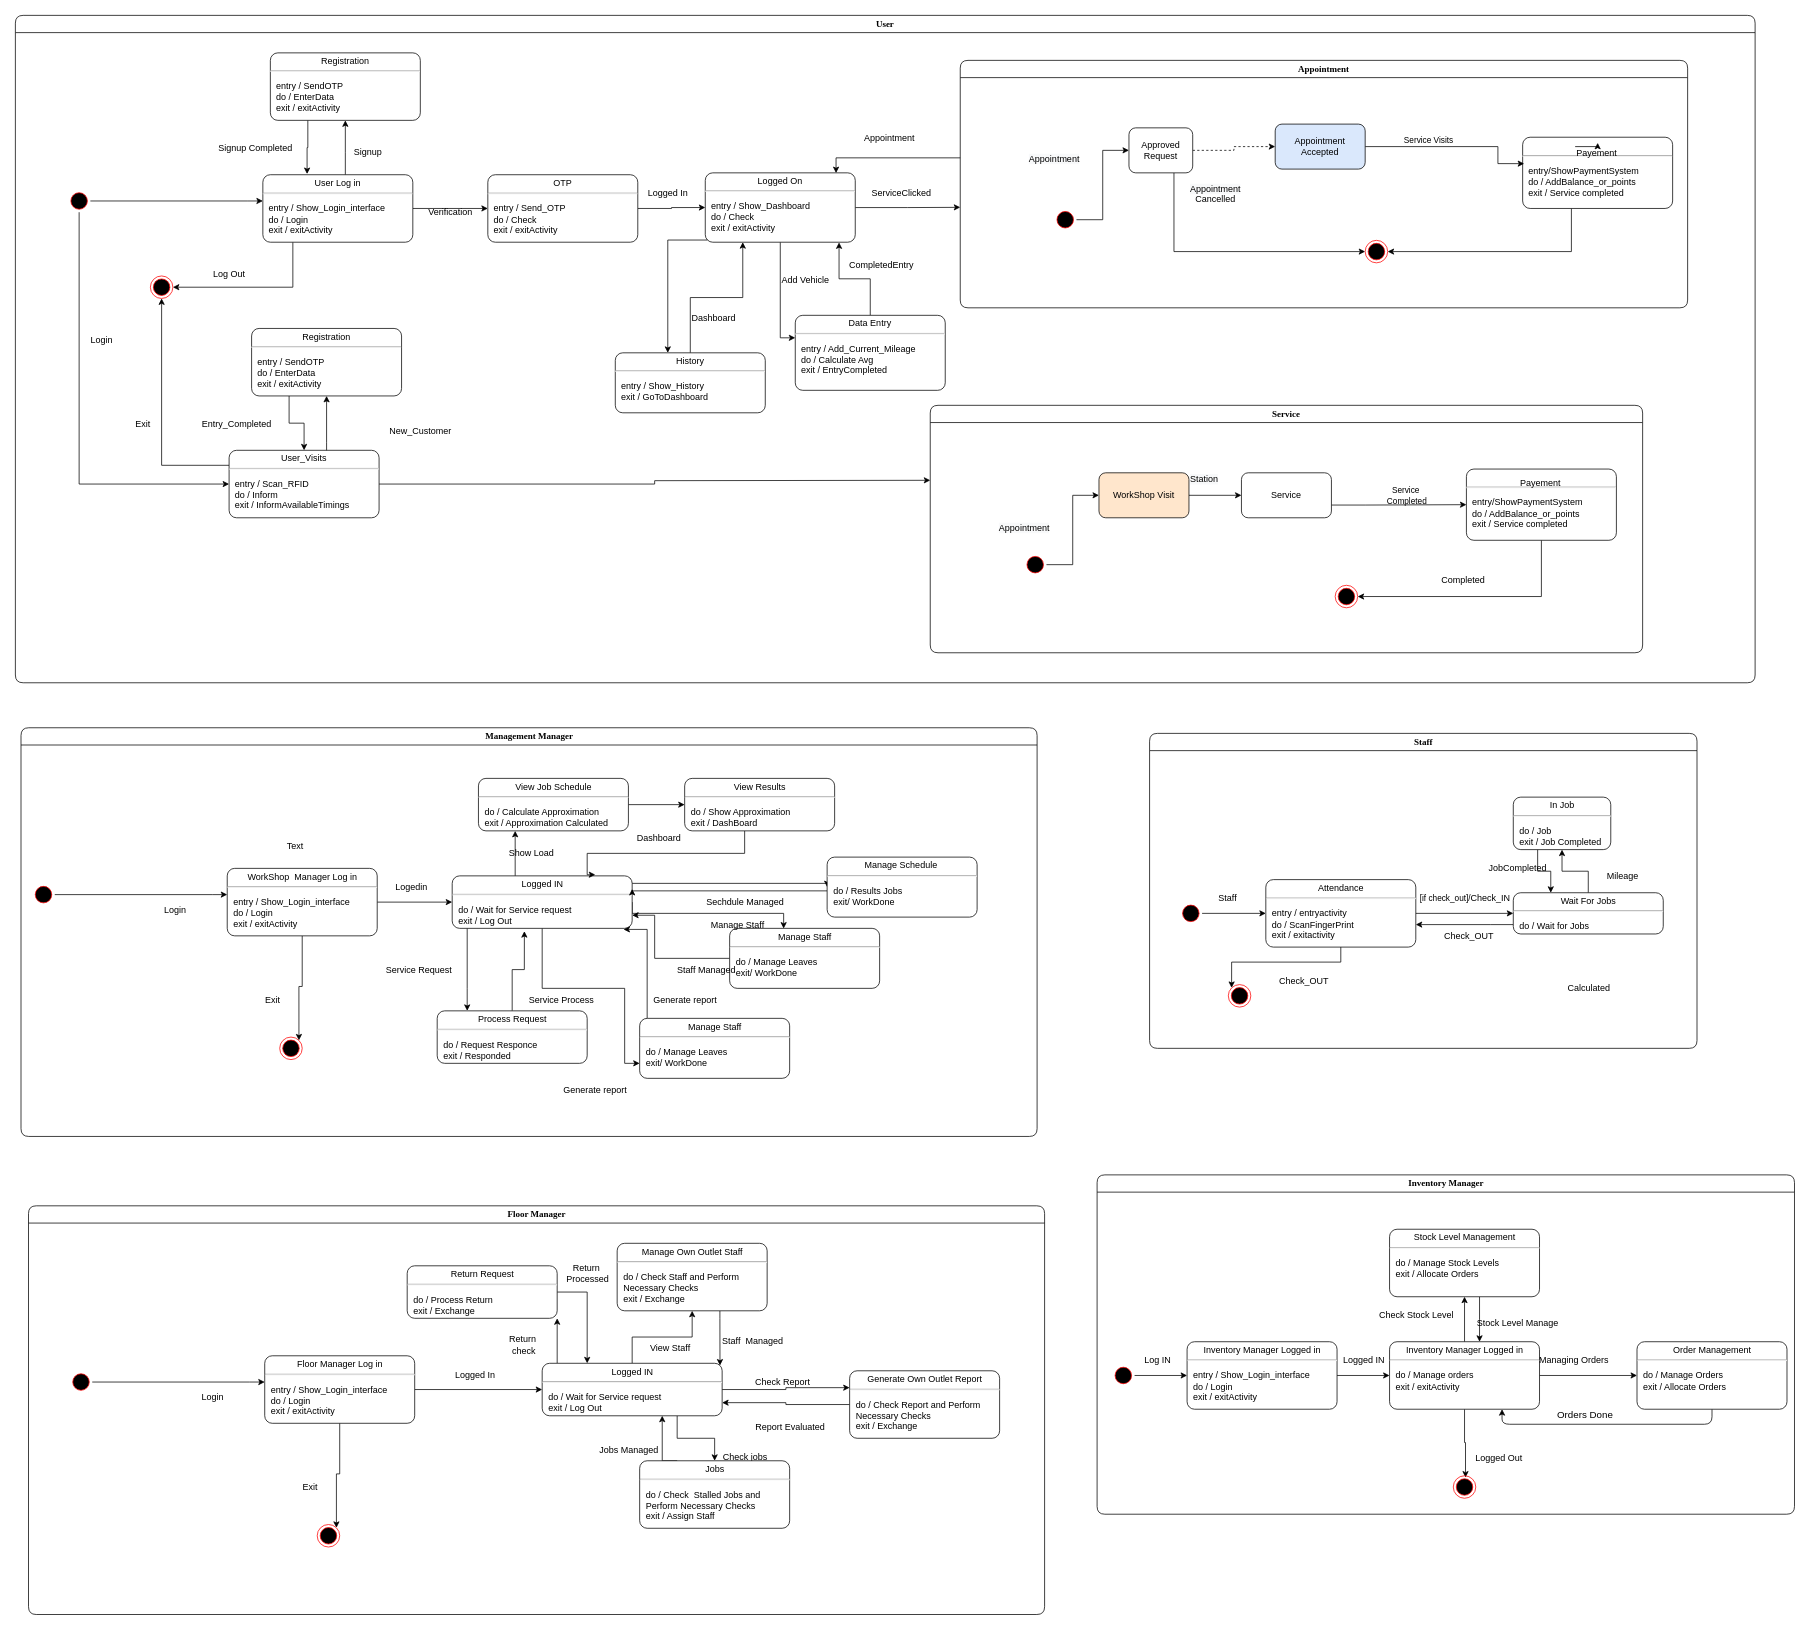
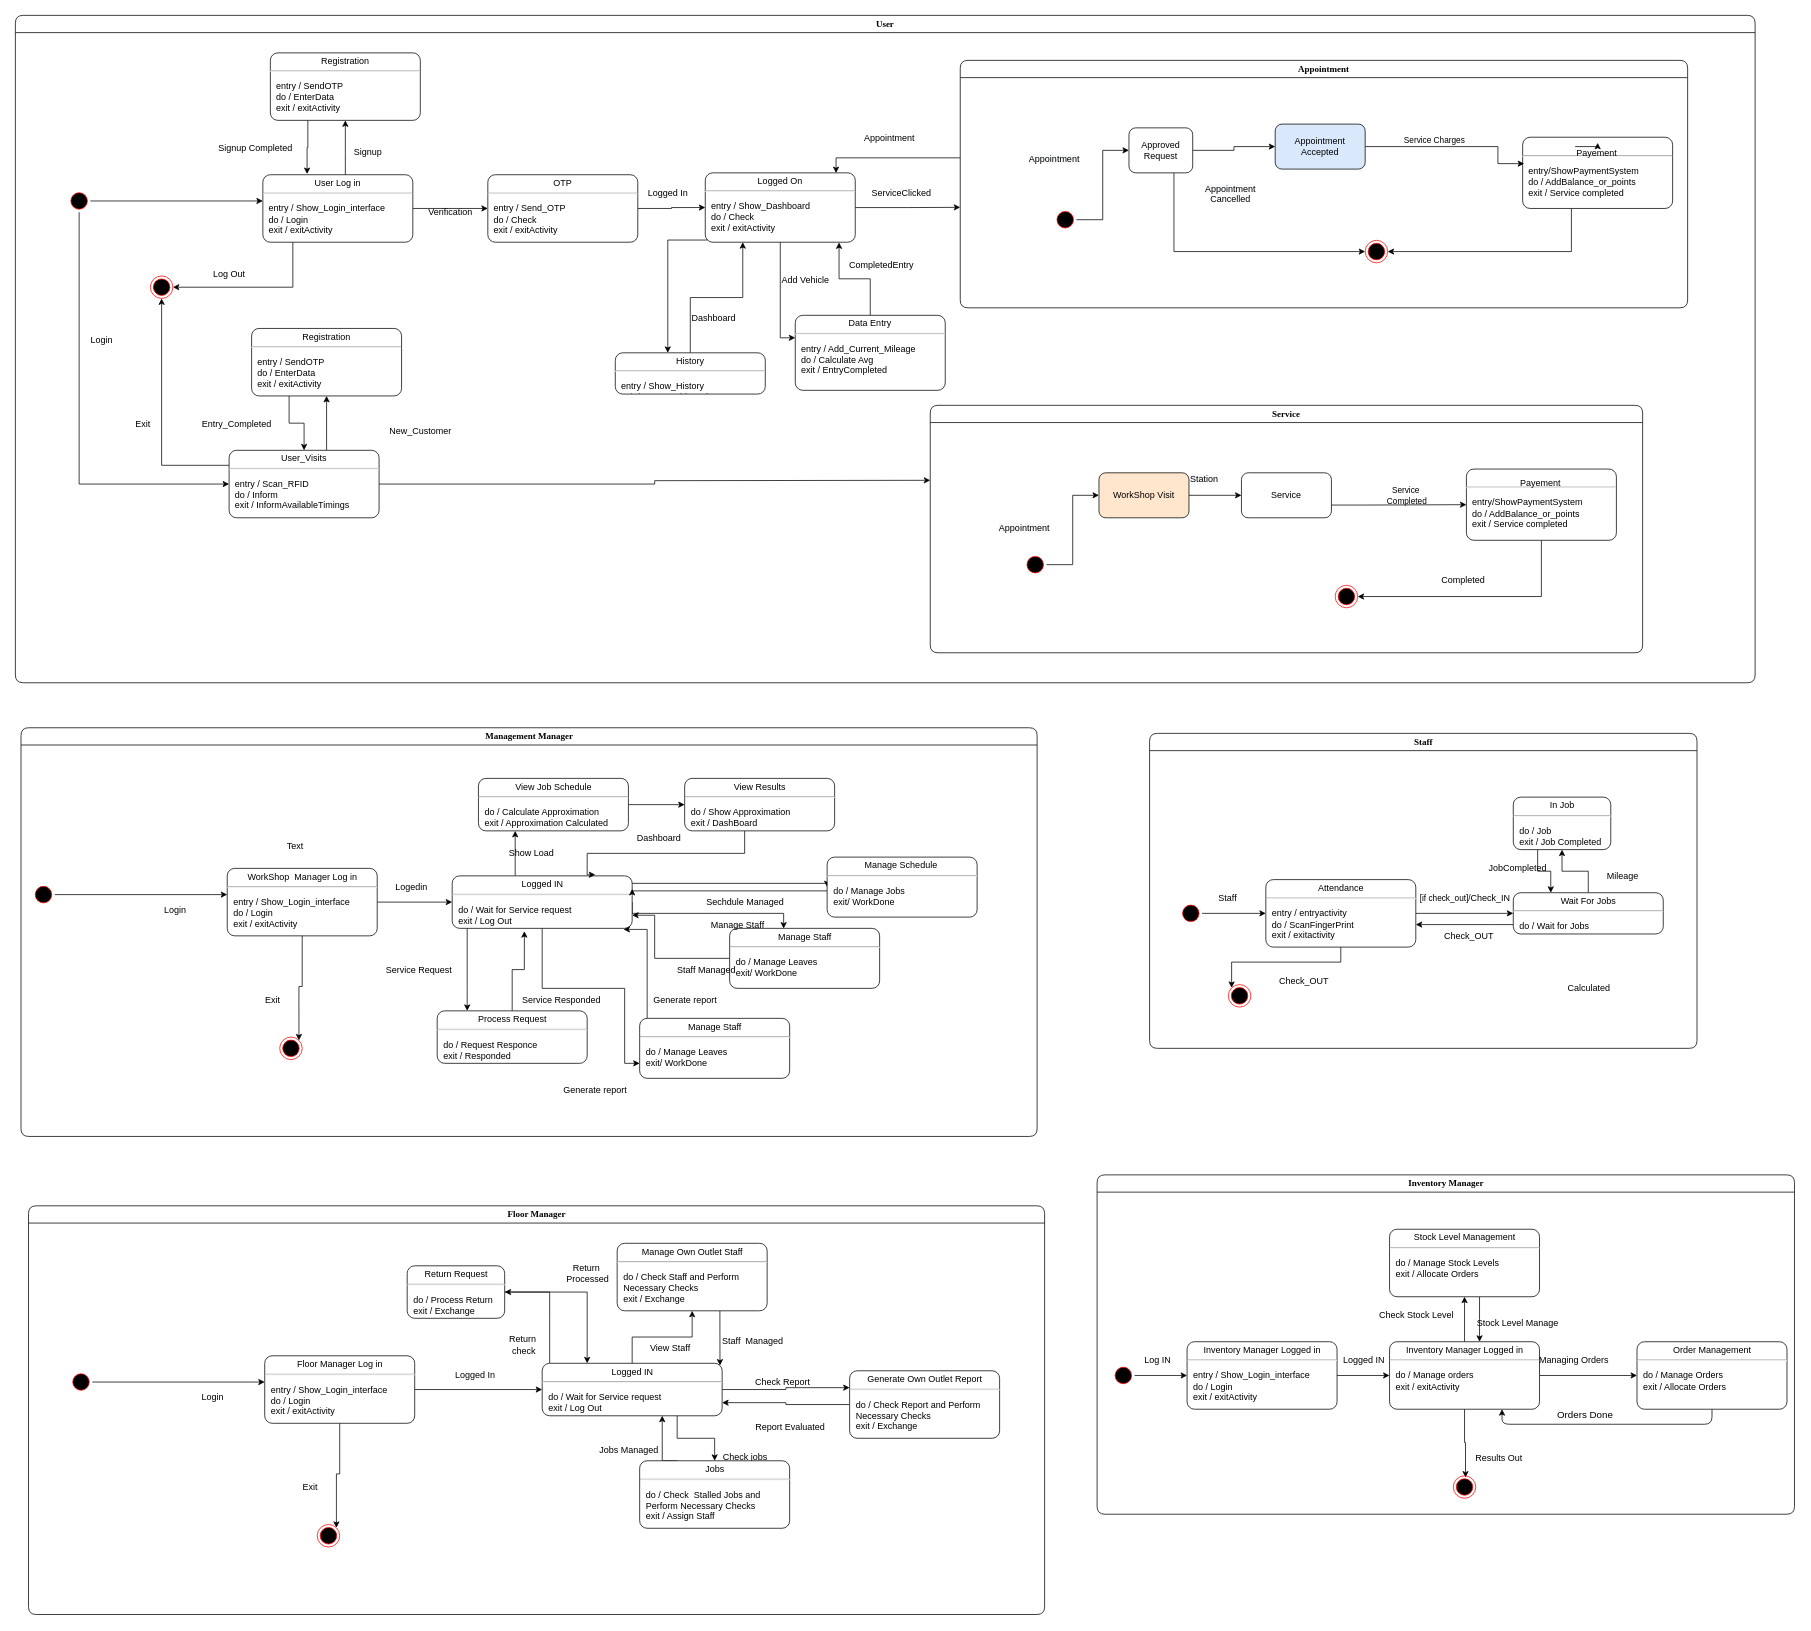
- <mxCell id="29" value="&lt;div style=&quot;text-align: center;&quot;&gt;&lt;span style=&quot;font-size: 11px; background-color: rgb(255, 255, 255);&quot;&gt;Service Visits&lt;/span&gt;&lt;/div&gt;" style="text;whiteSpace=wrap;html=1;" vertex="1" parent="22"><mxGeometry x="590" y="92.5" width="90" height="25" as="geometry" /></mxCell>
+ <mxCell id="29" value="&lt;div style=&quot;text-align: center;&quot;&gt;&lt;span style=&quot;font-size: 11px; background-color: rgb(255, 255, 255);&quot;&gt;Service Charges&lt;/span&gt;&lt;/div&gt;" style="text;whiteSpace=wrap;html=1;" vertex="1" parent="22"><mxGeometry x="590" y="92.5" width="90" height="25" as="geometry" /></mxCell>
- <mxCell id="26" style="edgeStyle=orthogonalEdgeStyle;rounded=0;orthogonalLoop=1;jettySize=auto;html=1;entryX=0;entryY=0.5;entryDx=0;entryDy=0;dashed=1;" edge="1" parent="22" source="27" target="36"><mxGeometry relative="1" as="geometry" /></mxCell>
+ <mxCell id="26" style="edgeStyle=orthogonalEdgeStyle;rounded=0;orthogonalLoop=1;jettySize=auto;html=1;entryX=0;entryY=0.5;entryDx=0;entryDy=0;" edge="1" parent="22" source="27" target="36"><mxGeometry relative="1" as="geometry" /></mxCell>
- <mxCell id="33" value="&lt;span style=&quot;color: rgb(0, 0, 0); font-family: Helvetica; font-size: 12px; font-style: normal; font-variant-ligatures: normal; font-variant-caps: normal; font-weight: 400; letter-spacing: normal; orphans: 2; text-align: center; text-indent: 0px; text-transform: none; widows: 2; word-spacing: 0px; -webkit-text-stroke-width: 0px; background-color: rgb(248, 249, 250); text-decoration-thickness: initial; text-decoration-style: initial; text-decoration-color: initial; float: none; display: inline !important;&quot;&gt;Appointment&lt;/span&gt;&lt;br style=&quot;color: rgb(0, 0, 0); font-family: Helvetica; font-size: 12px; font-style: normal; font-variant-ligatures: normal; font-variant-caps: normal; font-weight: 400; letter-spacing: normal; orphans: 2; text-align: center; text-indent: 0px; text-transform: none; widows: 2; word-spacing: 0px; -webkit-text-stroke-width: 0px; background-color: rgb(248, 249, 250); text-decoration-thickness: initial; text-decoration-style: initial; text-decoration-color: initial;&quot;&gt;&lt;div style=&quot;text-align: center;&quot;&gt;&lt;span style=&quot;background-color: initial;&quot;&gt;Cancelled&lt;/span&gt;&lt;/div&gt;" style="text;whiteSpace=wrap;html=1;" vertex="1" parent="22"><mxGeometry x="305" y="157.5" width="80" height="40" as="geometry" /></mxCell>
+ <mxCell id="33" value="&lt;span style=&quot;color: rgb(0, 0, 0); font-family: Helvetica; font-size: 12px; font-style: normal; font-variant-ligatures: normal; font-variant-caps: normal; font-weight: 400; letter-spacing: normal; orphans: 2; text-align: center; text-indent: 0px; text-transform: none; widows: 2; word-spacing: 0px; -webkit-text-stroke-width: 0px; background-color: rgb(248, 249, 250); text-decoration-thickness: initial; text-decoration-style: initial; text-decoration-color: initial; float: none; display: inline !important;&quot;&gt;Appointment&lt;/span&gt;&lt;br style=&quot;color: rgb(0, 0, 0); font-family: Helvetica; font-size: 12px; font-style: normal; font-variant-ligatures: normal; font-variant-caps: normal; font-weight: 400; letter-spacing: normal; orphans: 2; text-align: center; text-indent: 0px; text-transform: none; widows: 2; word-spacing: 0px; -webkit-text-stroke-width: 0px; background-color: rgb(248, 249, 250); text-decoration-thickness: initial; text-decoration-style: initial; text-decoration-color: initial;&quot;&gt;&lt;div style=&quot;text-align: center;&quot;&gt;&lt;span style=&quot;background-color: initial;&quot;&gt;Cancelled&lt;/span&gt;&lt;/div&gt;" style="text;whiteSpace=wrap;html=1;" vertex="1" parent="22"><mxGeometry x="325" y="157.5" width="80" height="40" as="geometry" /></mxCell>
- <mxCell id="45" value="&lt;p style=&quot;margin: 0px ; margin-top: 4px ; text-align: center&quot;&gt;History&lt;/p&gt;&lt;hr&gt;&lt;p&gt;&lt;/p&gt;&lt;p style=&quot;margin: 0px ; margin-left: 8px ; text-align: left&quot;&gt;entry / Show_History&lt;/p&gt;&lt;p style=&quot;margin: 0px ; margin-left: 8px ; text-align: left&quot;&gt;exit / GoToDashboard&lt;/p&gt;" style="shape=mxgraph.sysml.simpleState;html=1;overflow=fill;whiteSpace=wrap;align=center;" vertex="1" parent="1"><mxGeometry x="820" y="470" width="200" height="80" as="geometry" /></mxCell>
+ <mxCell id="45" value="&lt;p style=&quot;margin: 0px ; margin-top: 4px ; text-align: center&quot;&gt;History&lt;/p&gt;&lt;hr&gt;&lt;p&gt;&lt;/p&gt;&lt;p style=&quot;margin: 0px ; margin-left: 8px ; text-align: left&quot;&gt;entry / Show_History&lt;/p&gt;&lt;p style=&quot;margin: 0px ; margin-left: 8px ; text-align: left&quot;&gt;exit / GoToDashboard&lt;/p&gt;" style="shape=mxgraph.sysml.simpleState;html=1;overflow=fill;whiteSpace=wrap;align=center;" vertex="1" parent="1"><mxGeometry x="820" y="470" width="200" height="55" as="geometry" /></mxCell>
- <mxCell id="94" value="&lt;p style=&quot;margin: 0px ; margin-top: 4px ; text-align: center&quot;&gt;Manage Schedule&amp;nbsp;&lt;/p&gt;&lt;hr&gt;&lt;p&gt;&lt;/p&gt;&lt;p style=&quot;margin: 0px ; margin-left: 8px ; text-align: left&quot;&gt;do / Results Jobs&lt;br&gt;&lt;/p&gt;&lt;p style=&quot;margin: 0px ; margin-left: 8px ; text-align: left&quot;&gt;exit/ WorkDone&lt;/p&gt;" style="shape=mxgraph.sysml.simpleState;html=1;overflow=fill;whiteSpace=wrap;align=center;" vertex="1" parent="1"><mxGeometry x="1102.5" y="1142.5" width="200" height="80" as="geometry" /></mxCell>
+ <mxCell id="94" value="&lt;p style=&quot;margin: 0px ; margin-top: 4px ; text-align: center&quot;&gt;Manage Schedule&amp;nbsp;&lt;/p&gt;&lt;hr&gt;&lt;p&gt;&lt;/p&gt;&lt;p style=&quot;margin: 0px ; margin-left: 8px ; text-align: left&quot;&gt;do / Manage Jobs&lt;br&gt;&lt;/p&gt;&lt;p style=&quot;margin: 0px ; margin-left: 8px ; text-align: left&quot;&gt;exit/ WorkDone&lt;/p&gt;" style="shape=mxgraph.sysml.simpleState;html=1;overflow=fill;whiteSpace=wrap;align=center;" vertex="1" parent="1"><mxGeometry x="1102.5" y="1142.5" width="200" height="80" as="geometry" /></mxCell>
- <mxCell id="96" value="Service Process" style="text;html=1;align=center;verticalAlign=middle;resizable=0;points=[];autosize=1;strokeColor=none;fillColor=none;" vertex="1" parent="1"><mxGeometry x="682.5" y="1317.5" width="130" height="30" as="geometry" /></mxCell>
+ <mxCell id="96" value="Service Responded" style="text;html=1;align=center;verticalAlign=middle;resizable=0;points=[];autosize=1;strokeColor=none;fillColor=none;" vertex="1" parent="1"><mxGeometry x="682.5" y="1317.5" width="130" height="30" as="geometry" /></mxCell>
- <mxCell id="147" value="&lt;p style=&quot;margin: 0px ; margin-top: 4px ; text-align: center&quot;&gt;Return Request&lt;/p&gt;&lt;hr&gt;&lt;p&gt;&lt;/p&gt;&lt;p style=&quot;margin: 0px ; margin-left: 8px ; text-align: left&quot;&gt;do / Process Return&lt;br&gt;exit / Exchange&lt;/p&gt;" style="shape=mxgraph.sysml.simpleState;html=1;overflow=fill;whiteSpace=wrap;align=center;" vertex="1" parent="1"><mxGeometry x="542.5" y="1687.5" width="200" height="70" as="geometry" /></mxCell>
+ <mxCell id="147" value="&lt;p style=&quot;margin: 0px ; margin-top: 4px ; text-align: center&quot;&gt;Return Request&lt;/p&gt;&lt;hr&gt;&lt;p&gt;&lt;/p&gt;&lt;p style=&quot;margin: 0px ; margin-left: 8px ; text-align: left&quot;&gt;do / Process Return&lt;br&gt;exit / Exchange&lt;/p&gt;" style="shape=mxgraph.sysml.simpleState;html=1;overflow=fill;whiteSpace=wrap;align=center;" vertex="1" parent="1"><mxGeometry x="542.5" y="1687.5" width="130" height="70" as="geometry" /></mxCell>
- <mxCell id="183" value="Logged Out" style="text;html=1;align=center;verticalAlign=middle;resizable=0;points=[];autosize=1;strokeColor=none;fillColor=none;" vertex="1" parent="1"><mxGeometry x="1952.5" y="1928.75" width="90" height="30" as="geometry" /></mxCell>
+ <mxCell id="183" value="Results Out" style="text;html=1;align=center;verticalAlign=middle;resizable=0;points=[];autosize=1;strokeColor=none;fillColor=none;" vertex="1" parent="1"><mxGeometry x="1952.5" y="1928.75" width="90" height="30" as="geometry" /></mxCell>
